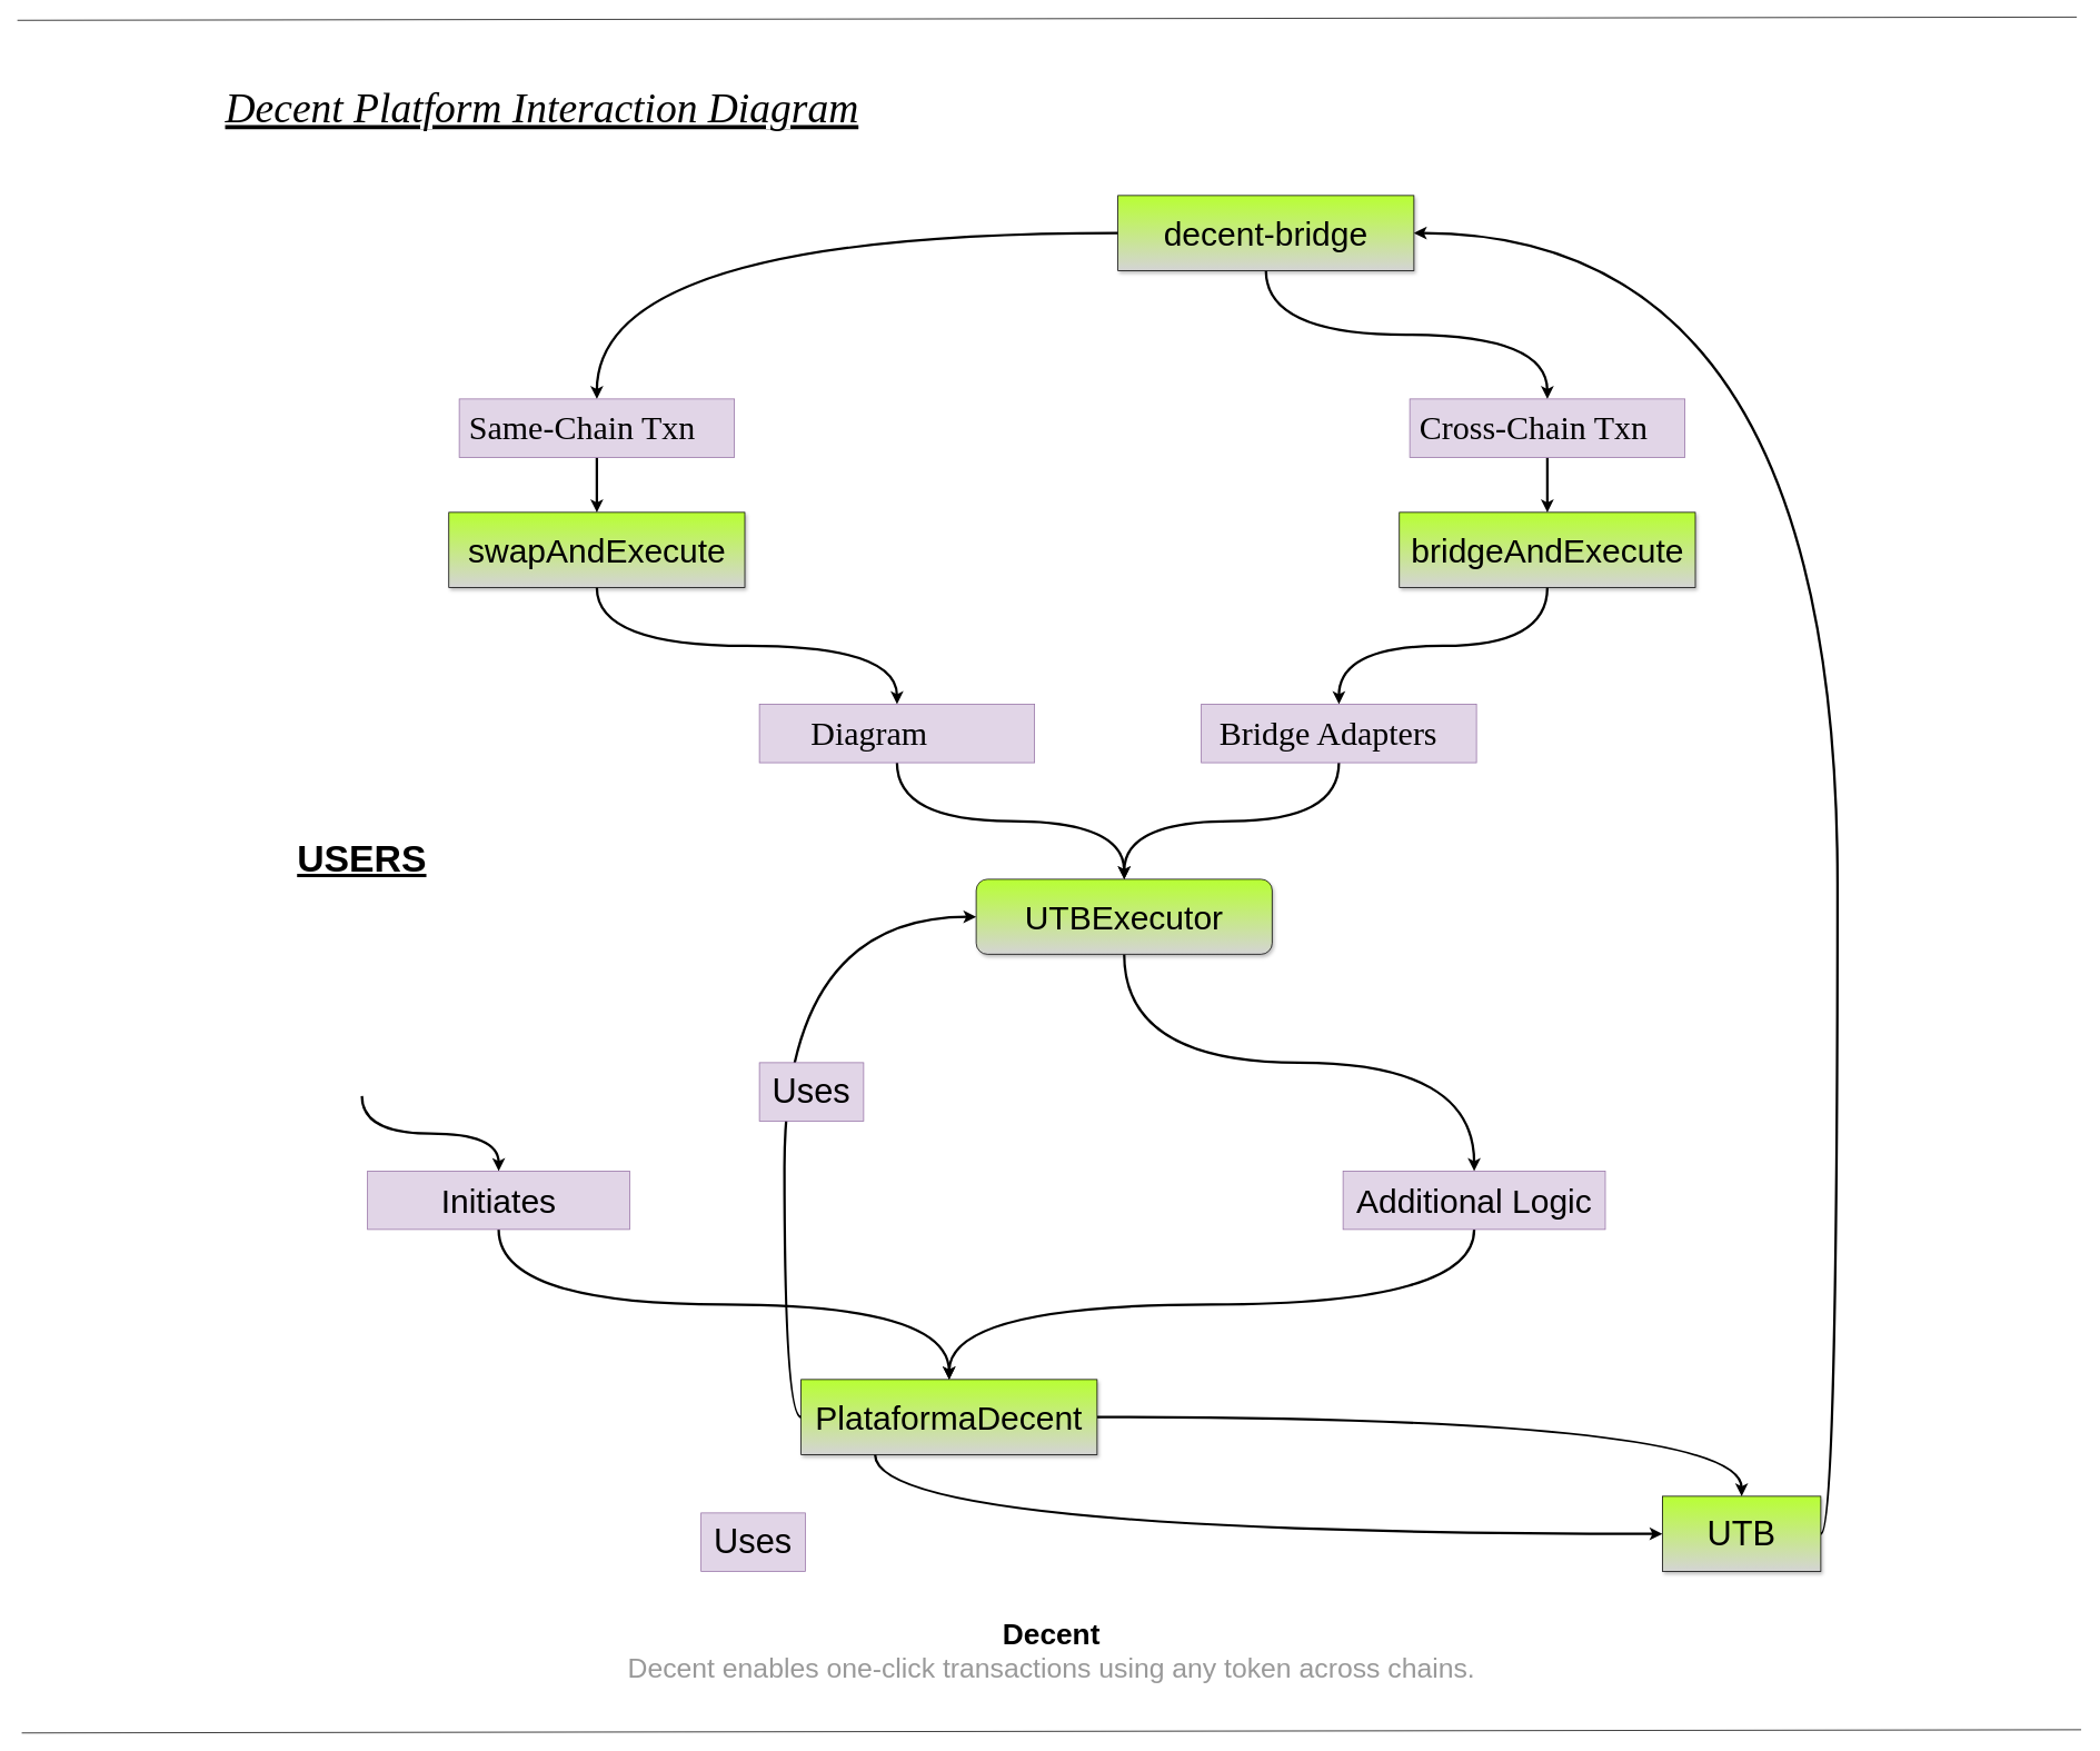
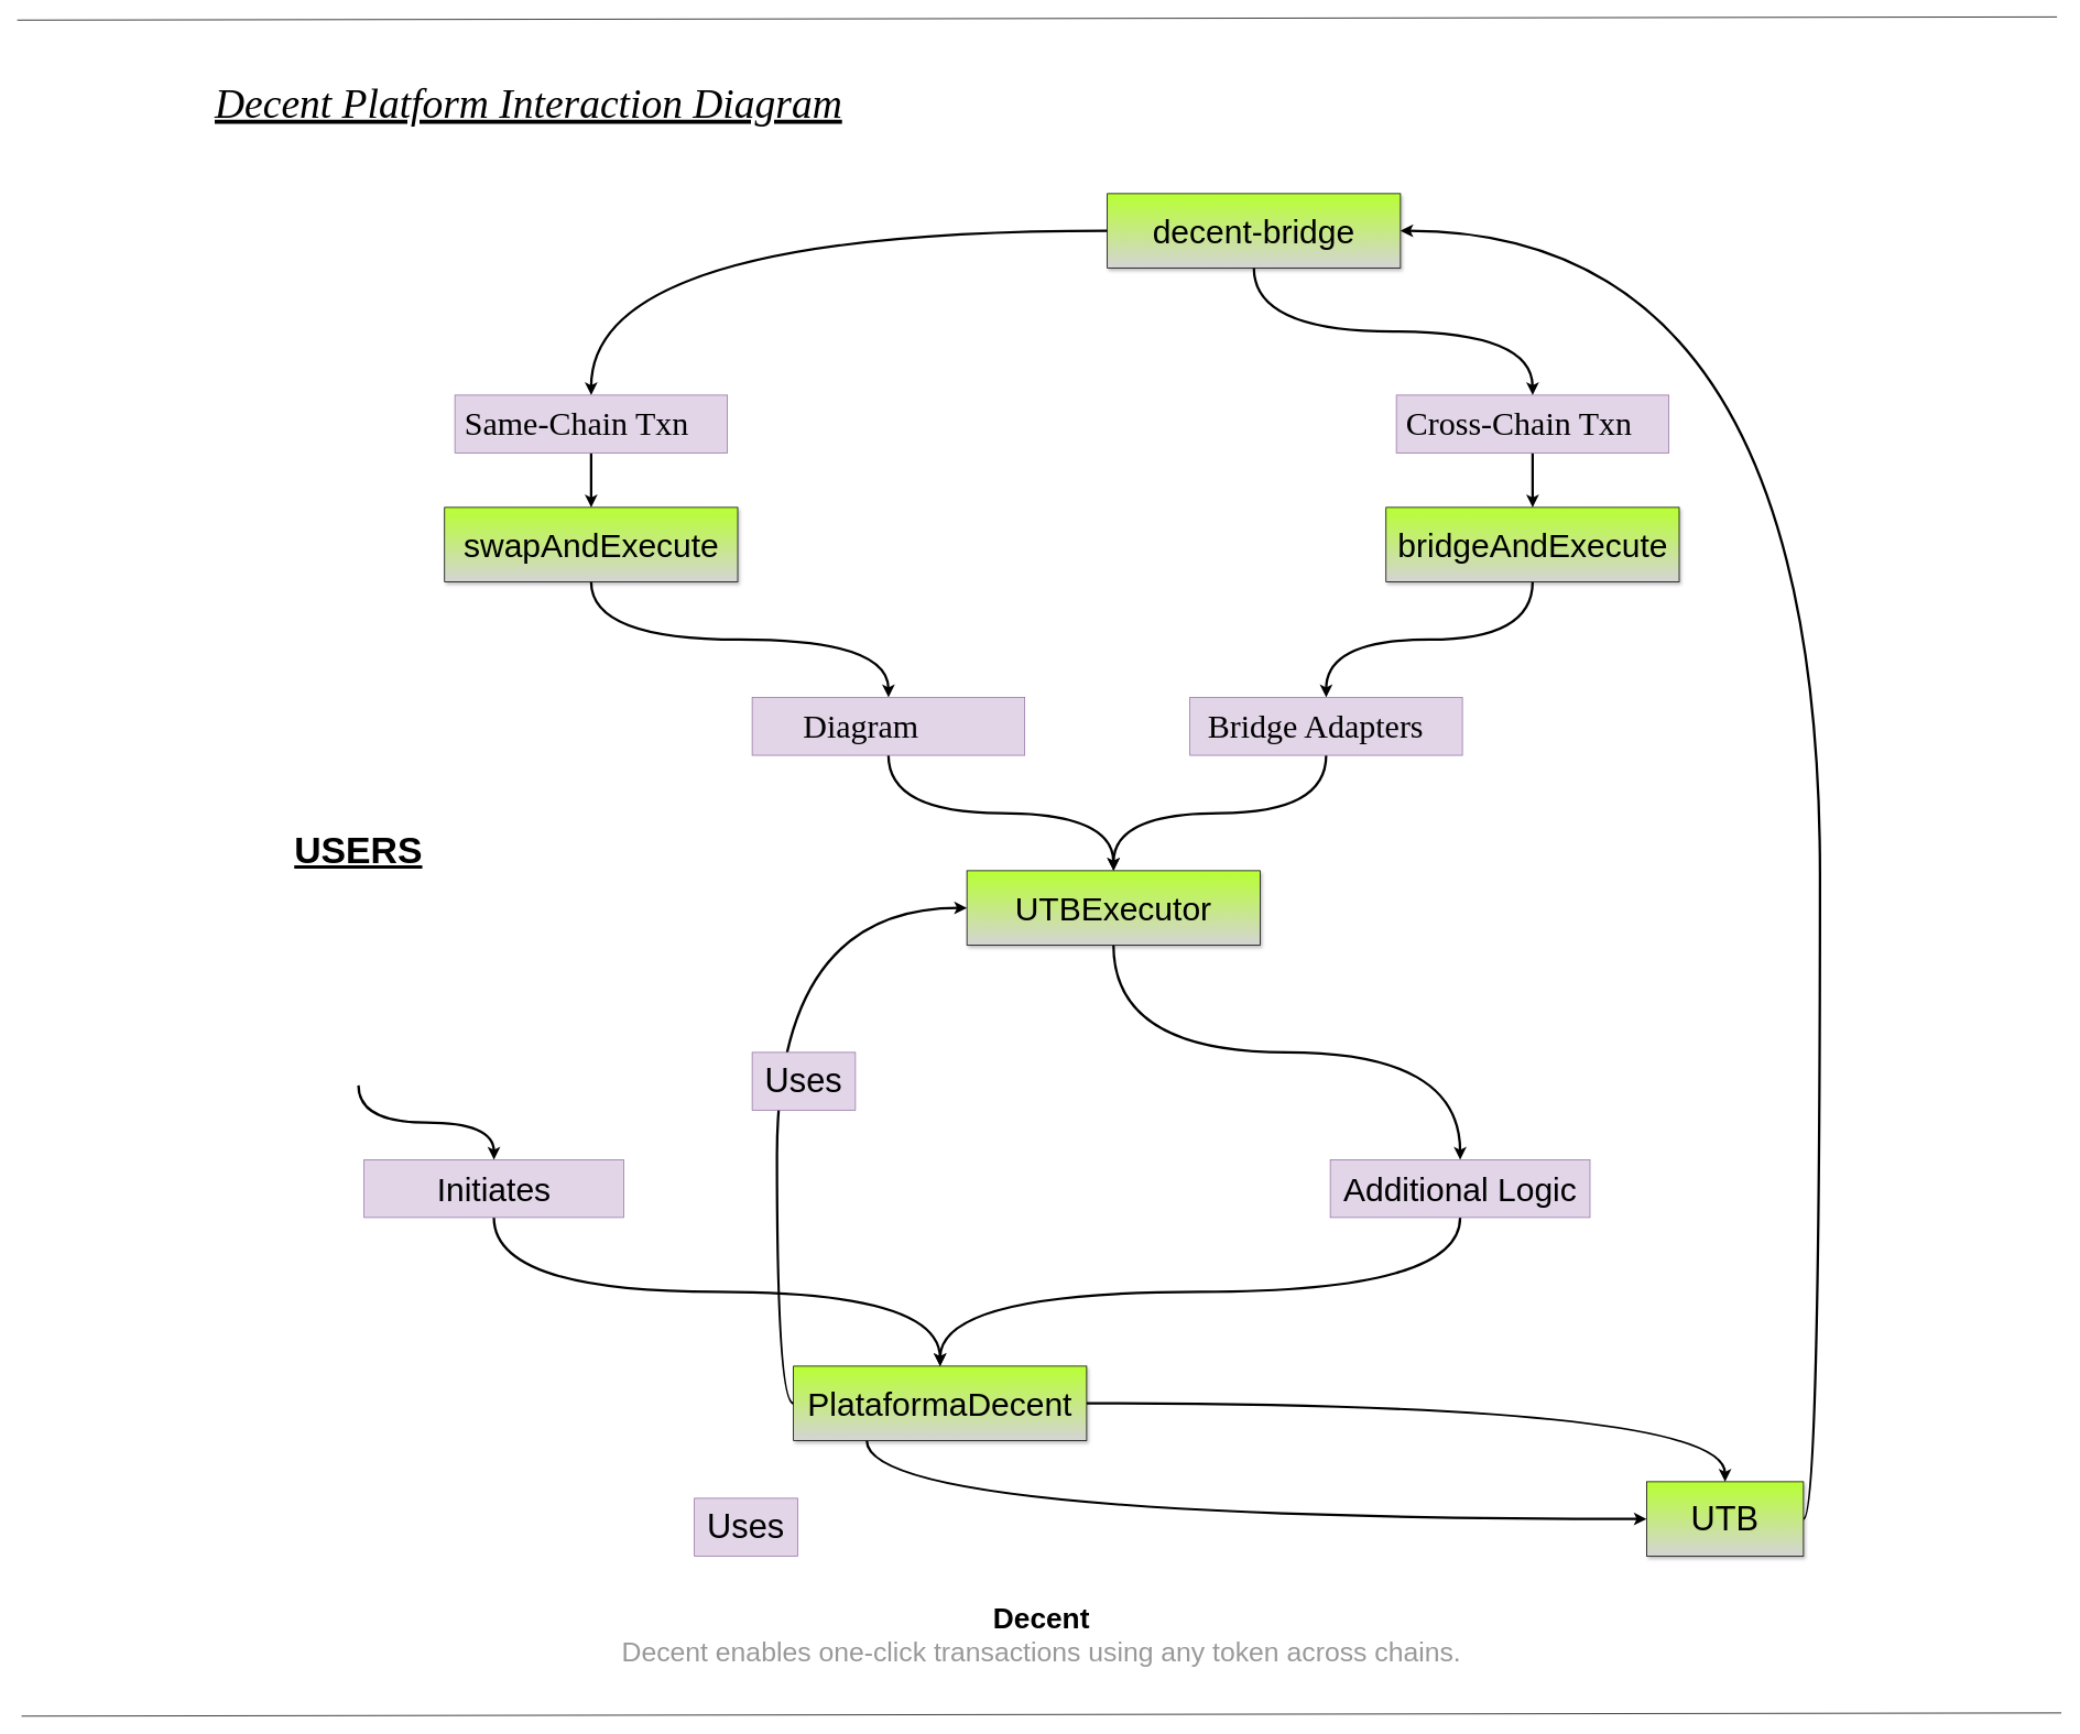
- <mxCell id="2" value="&lt;font style=&quot;&quot;&gt;&lt;font color=&quot;#000000&quot; face=&quot;Verdana&quot; style=&quot;font-size: 50px;&quot;&gt;&lt;i&gt;&lt;u&gt;Decent Platform Interaction Diagram&lt;/u&gt;&lt;/i&gt;&lt;/font&gt;&lt;br&gt;&lt;/font&gt;" style="text;html=1;strokeColor=none;fillColor=none;align=center;verticalAlign=middle;whiteSpace=wrap;rounded=0;fontColor=#2B2B2B;" vertex="1" parent="1"><mxGeometry x="170" y="94" width="959" height="70" as="geometry" /></mxCell>
+ <mxCell id="2" value="&lt;font style=&quot;&quot;&gt;&lt;font color=&quot;#000000&quot; face=&quot;Verdana&quot; style=&quot;font-size: 50px;&quot;&gt;&lt;i&gt;&lt;u&gt;Decent Platform Interaction Diagram&lt;/u&gt;&lt;/i&gt;&lt;/font&gt;&lt;br&gt;&lt;/font&gt;" style="text;html=1;strokeColor=none;fillColor=none;align=center;verticalAlign=middle;whiteSpace=wrap;rounded=0;fontColor=#2B2B2B;" vertex="1" parent="1"><mxGeometry x="160" y="89" width="959" height="70" as="geometry" /></mxCell>
- <mxCell id="25" value="&lt;div style=&quot;&quot;&gt;&lt;font style=&quot;font-size: 40px;&quot;&gt;UTBExecutor&lt;/font&gt;&lt;br&gt;&lt;/div&gt;" style="whiteSpace=wrap;html=1;fontFamily=Helvetica;fontSize=11;fillColor=#B8FF33;align=center;strokeWidth=1;strokeColor=#000000;gradientColor=#D4D4D4;glass=0;shadow=1;fontColor=default;rounded=1;" vertex="1" parent="1"><mxGeometry x="1170" y="1054" width="355" height="90" as="geometry" /></mxCell>
+ <mxCell id="25" value="&lt;div style=&quot;&quot;&gt;&lt;font style=&quot;font-size: 40px;&quot;&gt;UTBExecutor&lt;/font&gt;&lt;br&gt;&lt;/div&gt;" style="rounded=0;whiteSpace=wrap;html=1;fontFamily=Helvetica;fontSize=11;fillColor=#B8FF33;align=center;strokeWidth=1;strokeColor=#000000;gradientColor=#D4D4D4;glass=0;shadow=1;fontColor=default;" vertex="1" parent="1"><mxGeometry x="1170" y="1054" width="355" height="90" as="geometry" /></mxCell>
